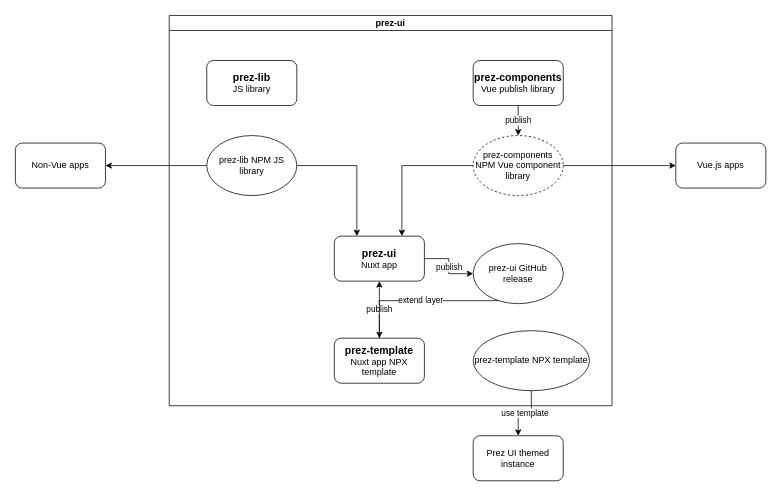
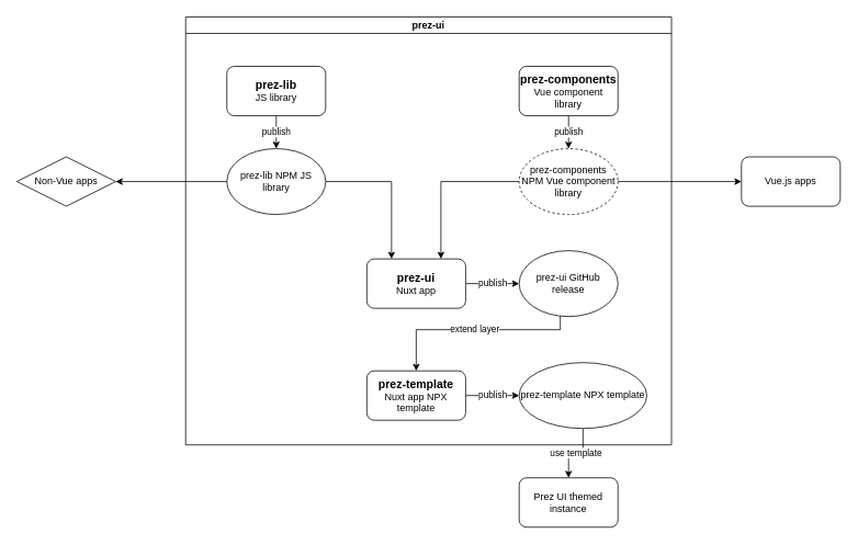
- <mxCell id="10" value="&lt;b&gt;&lt;font style=&quot;font-size: 14px;&quot;&gt;prez-components&lt;/font&gt;&lt;/b&gt;&lt;br&gt;Vue publish library" style="rounded=1;whiteSpace=wrap;html=1;" parent="2" vertex="1"><mxGeometry x="405" y="60" width="120" height="60" as="geometry" /></mxCell>
+ <mxCell id="10" value="&lt;b&gt;&lt;font style=&quot;font-size: 14px;&quot;&gt;prez-components&lt;/font&gt;&lt;/b&gt;&lt;br&gt;Vue component library" style="rounded=1;whiteSpace=wrap;html=1;" parent="2" vertex="1"><mxGeometry x="405" y="60" width="120" height="60" as="geometry" /></mxCell>
+ <mxCell id="7" value="publish" style="edgeStyle=orthogonalEdgeStyle;rounded=0;orthogonalLoop=1;jettySize=auto;html=1;entryX=0.5;entryY=0;entryDx=0;entryDy=0;" parent="2" source="8" target="12" edge="1"><mxGeometry relative="1" as="geometry" /></mxCell>
- <mxCell id="18" value="Non-Vue apps" style="rounded=1;whiteSpace=wrap;html=1;" parent="1" vertex="1"><mxGeometry x="20" y="190" width="120" height="60" as="geometry" /></mxCell>
+ <mxCell id="18" value="Non-Vue apps" style="rhombus;whiteSpace=wrap;html=1;" parent="1" vertex="1"><mxGeometry x="20" y="190" width="120" height="60" as="geometry" /></mxCell>
- <mxCell id="16" value="prez-ui GitHub release" style="ellipse;whiteSpace=wrap;html=1;" parent="2" vertex="1"><mxGeometry x="405" y="304" width="120" height="80" as="geometry" /></mxCell>
+ <mxCell id="16" value="prez-ui GitHub release" style="ellipse;whiteSpace=wrap;html=1;" parent="2" vertex="1"><mxGeometry x="405" y="284" width="120" height="80" as="geometry" /></mxCell>
- <mxCell id="5" value="publish" style="edgeStyle=orthogonalEdgeStyle;rounded=0;orthogonalLoop=1;jettySize=auto;html=1;" parent="2" source="6" target="4" edge="1"><mxGeometry relative="1" as="geometry" /></mxCell>
+ <mxCell id="5" value="publish" style="edgeStyle=orthogonalEdgeStyle;rounded=0;orthogonalLoop=1;jettySize=auto;html=1;entryX=0;entryY=0.5;entryDx=0;entryDy=0;" parent="2" source="6" target="17" edge="1"><mxGeometry relative="1" as="geometry" /></mxCell>
